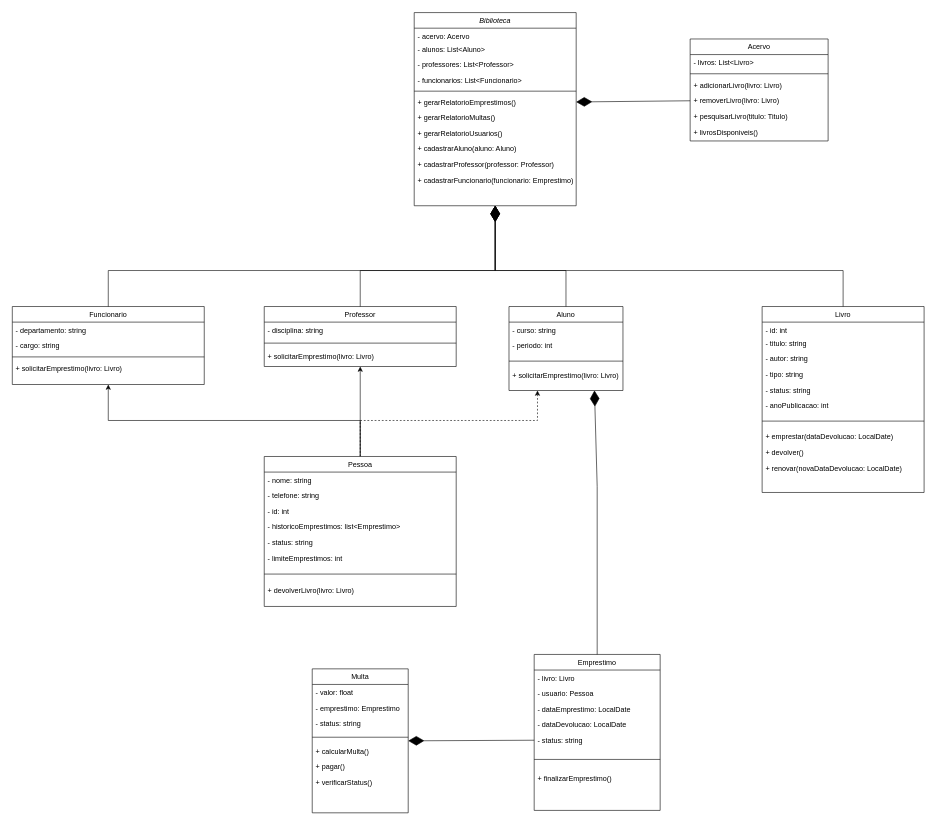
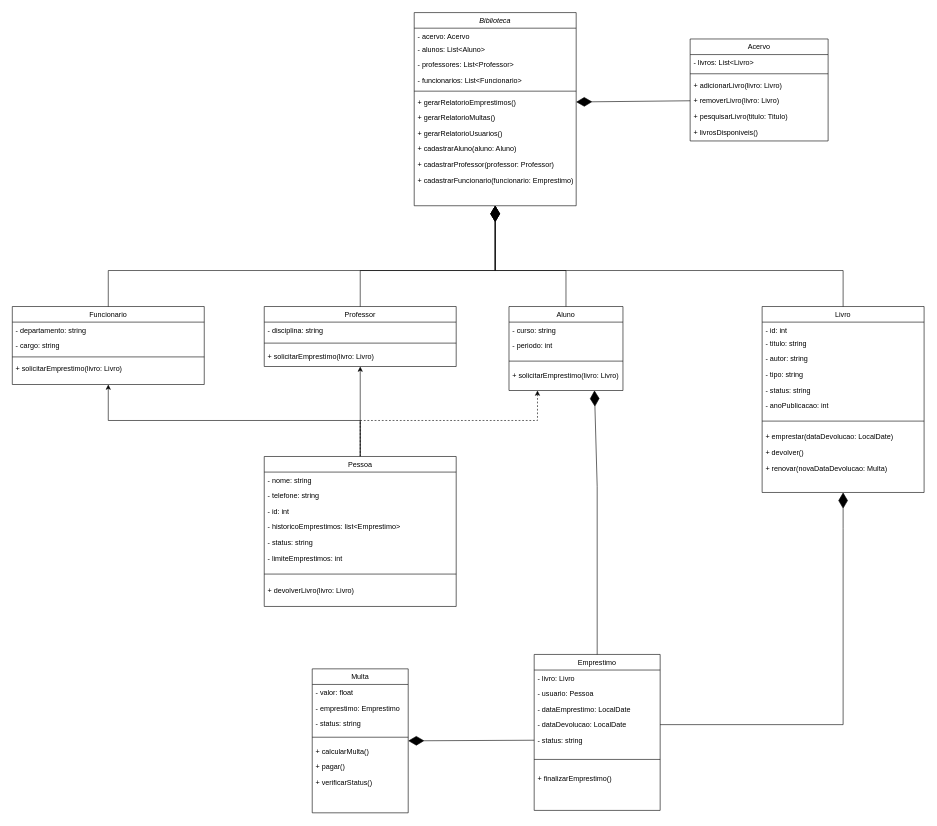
- <mxCell id="17" value="+ renovar(novaDataDevolucao: LocalDate)" style="text;align=left;verticalAlign=top;spacingLeft=4;spacingRight=4;overflow=hidden;rotatable=0;points=[[0,0.5],[1,0.5]];portConstraint=eastwest;" parent="7" vertex="1"><mxGeometry y="256" width="270" height="26" as="geometry" /></mxCell>
+ <mxCell id="17" value="+ renovar(novaDataDevolucao: Multa)" style="text;align=left;verticalAlign=top;spacingLeft=4;spacingRight=4;overflow=hidden;rotatable=0;points=[[0,0.5],[1,0.5]];portConstraint=eastwest;" parent="7" vertex="1"><mxGeometry y="256" width="270" height="26" as="geometry" /></mxCell>
+ <mxCell id="34" value="" style="endArrow=diamondThin;endFill=1;endSize=24;html=1;rounded=0;entryX=0.5;entryY=1;entryDx=0;entryDy=0;exitX=1;exitY=0.5;exitDx=0;exitDy=0;" parent="1" source="22" target="7" edge="1"><mxGeometry width="160" relative="1" as="geometry"><mxPoint x="1097" y="1220" as="sourcePoint" /><mxPoint x="1257" y="1220" as="targetPoint" /><Array as="points"><mxPoint x="1405" y="1207" /><mxPoint x="1405" y="880" /></Array></mxGeometry></mxCell>
